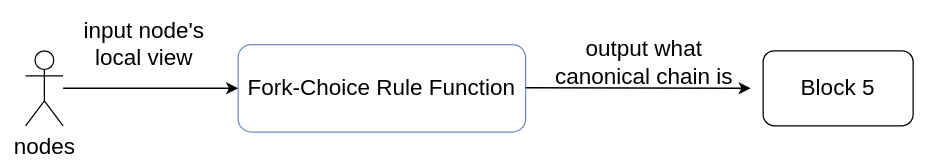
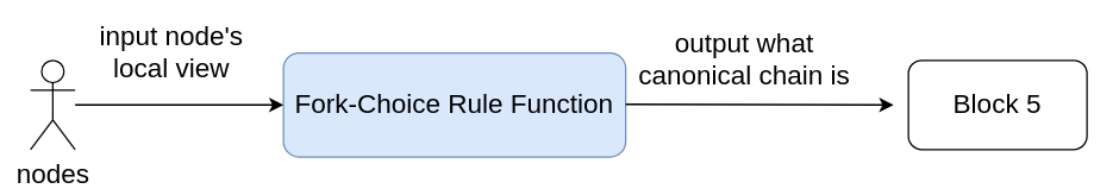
- <mxCell id="7" value="output what canonical chain is" style="text;html=1;strokeColor=none;fillColor=none;align=center;verticalAlign=middle;whiteSpace=wrap;rounded=0;fontSize=18;" vertex="1" parent="1"><mxGeometry x="435" y="40" width="160" height="20" as="geometry" /></mxCell>
+ <mxCell id="7" value="output what canonical chain is" style="text;html=1;strokeColor=none;fillColor=none;align=center;verticalAlign=middle;whiteSpace=wrap;rounded=0;fontSize=18;" vertex="1" parent="1"><mxGeometry x="420" y="30" width="160" height="20" as="geometry" /></mxCell>
- <mxCell id="2" value="&lt;font style=&quot;user-select: auto; font-size: 18px;&quot;&gt;Fork-Choice Rule Function&lt;/font&gt;" style="rounded=1;whiteSpace=wrap;html=1;fillColor=#ffffff;strokeColor=#6c8ebf;" vertex="1" parent="1"><mxGeometry x="190" y="35" width="230" height="70" as="geometry" /></mxCell>
+ <mxCell id="2" value="&lt;font style=&quot;user-select: auto; font-size: 18px;&quot;&gt;Fork-Choice Rule Function&lt;/font&gt;" style="rounded=1;whiteSpace=wrap;html=1;fillColor=#dae8fc;strokeColor=#6c8ebf;" vertex="1" parent="1"><mxGeometry x="190" y="35" width="230" height="70" as="geometry" /></mxCell>
